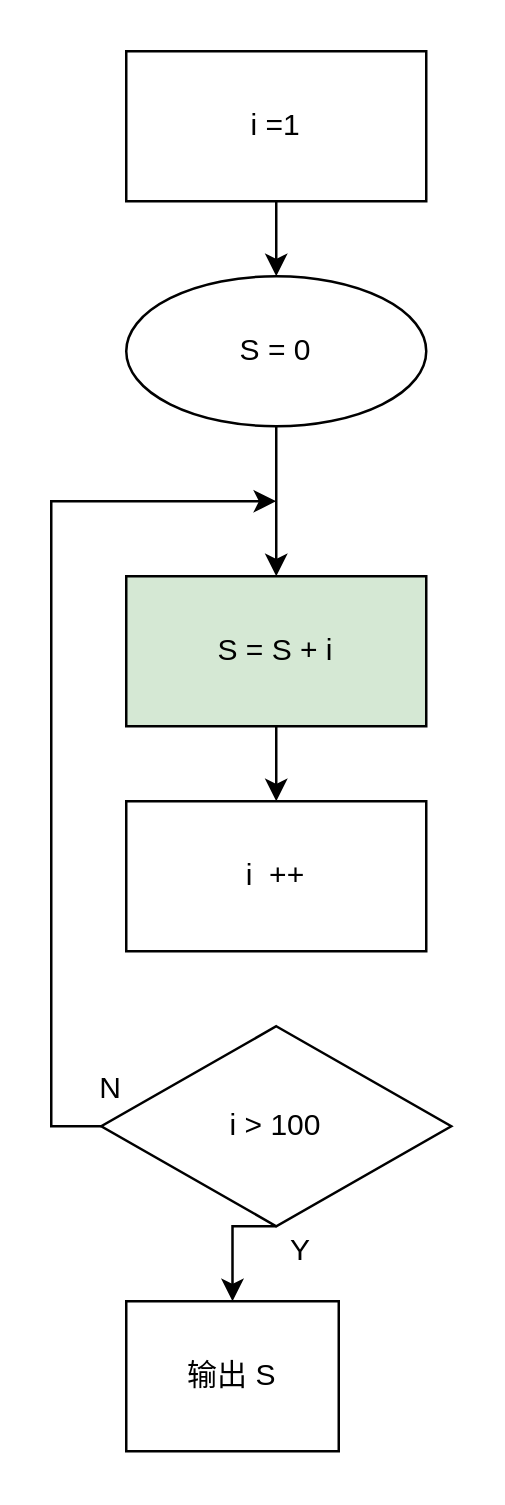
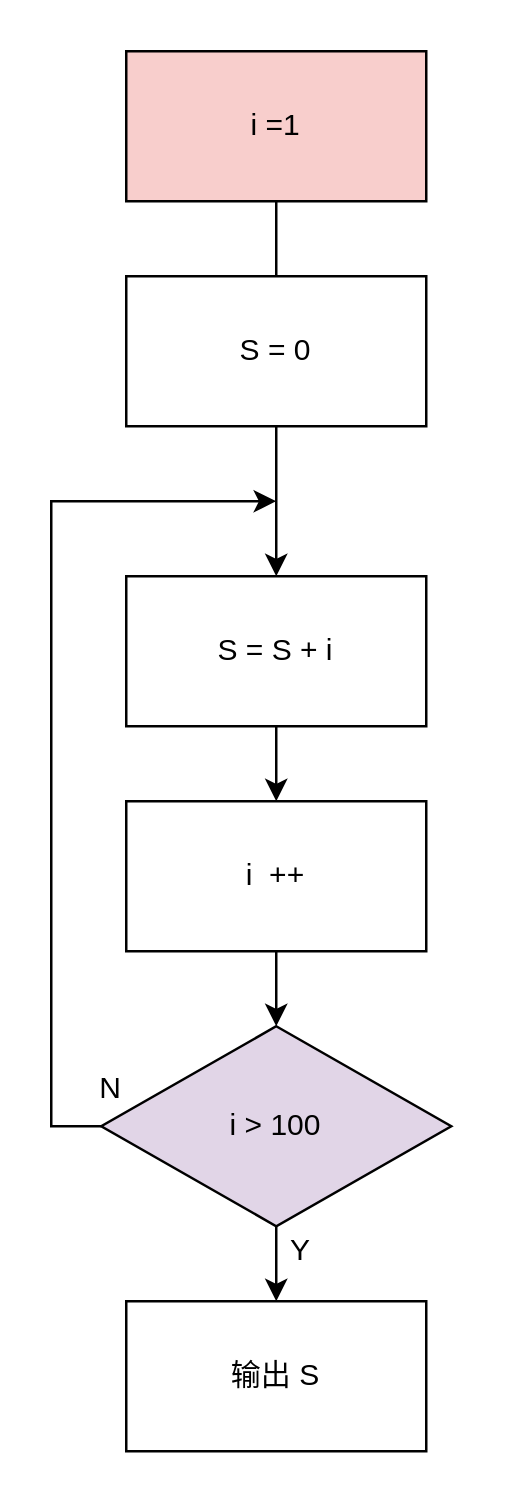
- <mxCell id="5" value="i =1" style="rounded=0;whiteSpace=wrap;html=1;" vertex="1" parent="1"><mxGeometry x="50" y="20" width="120" height="60" as="geometry" /></mxCell>
+ <mxCell id="5" value="i =1" style="rounded=0;whiteSpace=wrap;html=1;fillColor=#f8cecc;" vertex="1" parent="1"><mxGeometry x="50" y="20" width="120" height="60" as="geometry" /></mxCell>
- <mxCell id="4" style="edgeStyle=orthogonalEdgeStyle;rounded=0;orthogonalLoop=1;jettySize=auto;html=1;exitX=0.5;exitY=1;exitDx=0;exitDy=0;entryX=0.5;entryY=0;entryDx=0;entryDy=0;" edge="1" parent="1" source="5" target="3"><mxGeometry relative="1" as="geometry" /></mxCell>
+ <mxCell id="4" style="edgeStyle=orthogonalEdgeStyle;rounded=0;orthogonalLoop=1;jettySize=auto;html=1;exitX=0.5;exitY=1;exitDx=0;exitDy=0;entryX=0.5;entryY=0;entryDx=0;entryDy=0;endArrow=none;" edge="1" parent="1" source="5" target="3"><mxGeometry relative="1" as="geometry" /></mxCell>
- <mxCell id="3" value="S = 0" style="ellipse;whiteSpace=wrap;html=1;" vertex="1" parent="1"><mxGeometry x="50" y="110" width="120" height="60" as="geometry" /></mxCell>
+ <mxCell id="3" value="S = 0" style="rounded=0;whiteSpace=wrap;html=1;" vertex="1" parent="1"><mxGeometry x="50" y="110" width="120" height="60" as="geometry" /></mxCell>
- <mxCell id="7" value="S = S + i" style="rounded=0;whiteSpace=wrap;html=1;fillColor=#d5e8d4;" vertex="1" parent="1"><mxGeometry x="50" y="230" width="120" height="60" as="geometry" /></mxCell>
+ <mxCell id="7" value="S = S + i" style="rounded=0;whiteSpace=wrap;html=1;" vertex="1" parent="1"><mxGeometry x="50" y="230" width="120" height="60" as="geometry" /></mxCell>
+ <mxCell id="8" style="edgeStyle=orthogonalEdgeStyle;rounded=0;orthogonalLoop=1;jettySize=auto;html=1;exitX=0.5;exitY=1;exitDx=0;exitDy=0;entryX=0.5;entryY=0;entryDx=0;entryDy=0;" edge="1" parent="1" source="9" target="12"><mxGeometry relative="1" as="geometry" /></mxCell>
- <mxCell id="12" value="i &amp;gt; 100" style="rhombus;whiteSpace=wrap;html=1;" vertex="1" parent="1"><mxGeometry x="40" y="410" width="140" height="80" as="geometry" /></mxCell>
+ <mxCell id="12" value="i &amp;gt; 100" style="rhombus;whiteSpace=wrap;html=1;fillColor=#e1d5e7;" vertex="1" parent="1"><mxGeometry x="40" y="410" width="140" height="80" as="geometry" /></mxCell>
- <mxCell id="13" value="输出 S" style="rounded=0;whiteSpace=wrap;html=1;" vertex="1" parent="1"><mxGeometry x="50" y="520" width="85" height="60" as="geometry" /></mxCell>
+ <mxCell id="13" value="输出 S" style="rounded=0;whiteSpace=wrap;html=1;" vertex="1" parent="1"><mxGeometry x="50" y="520" width="120" height="60" as="geometry" /></mxCell>
